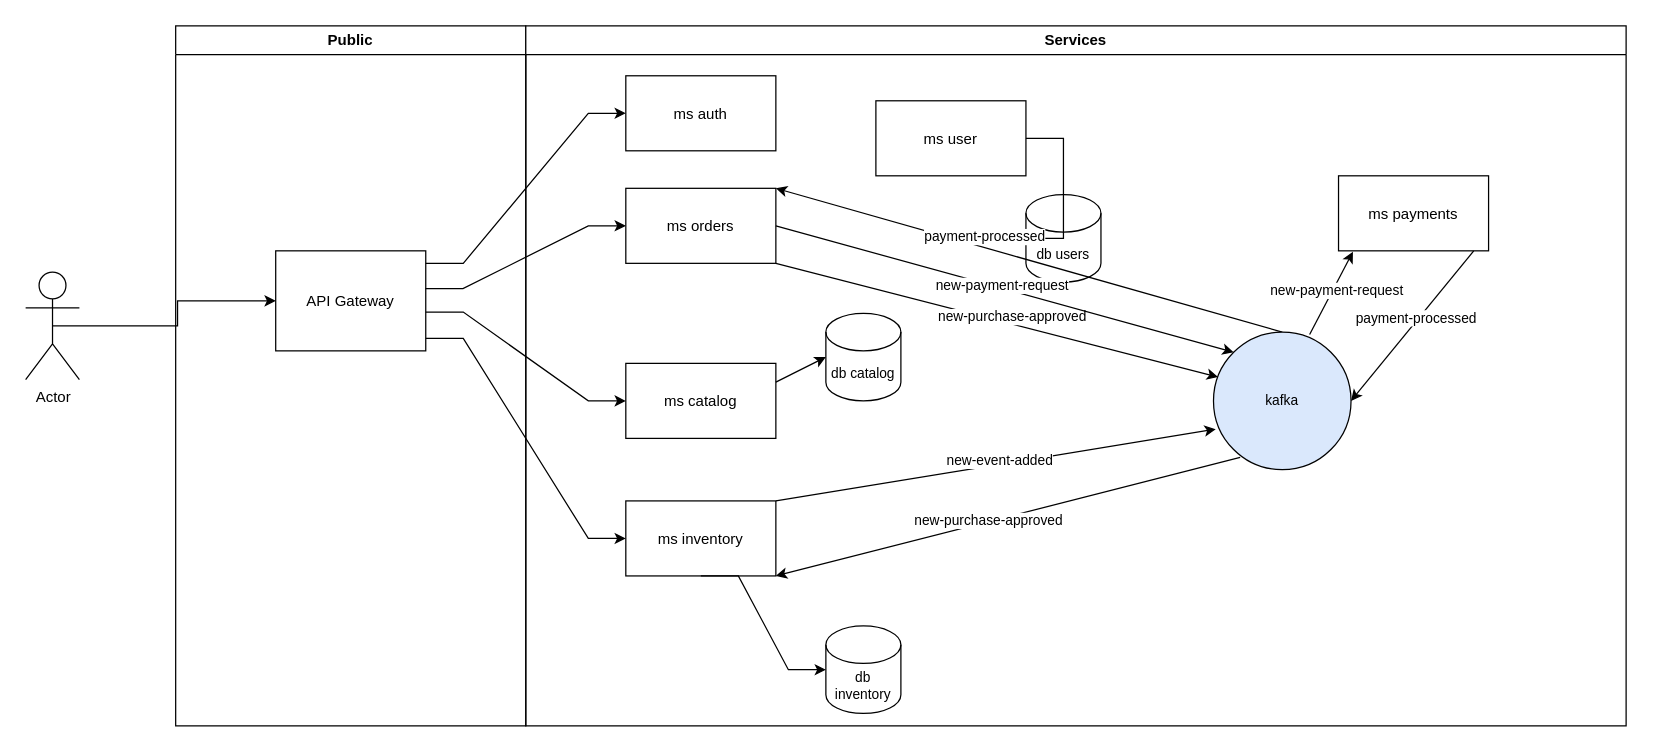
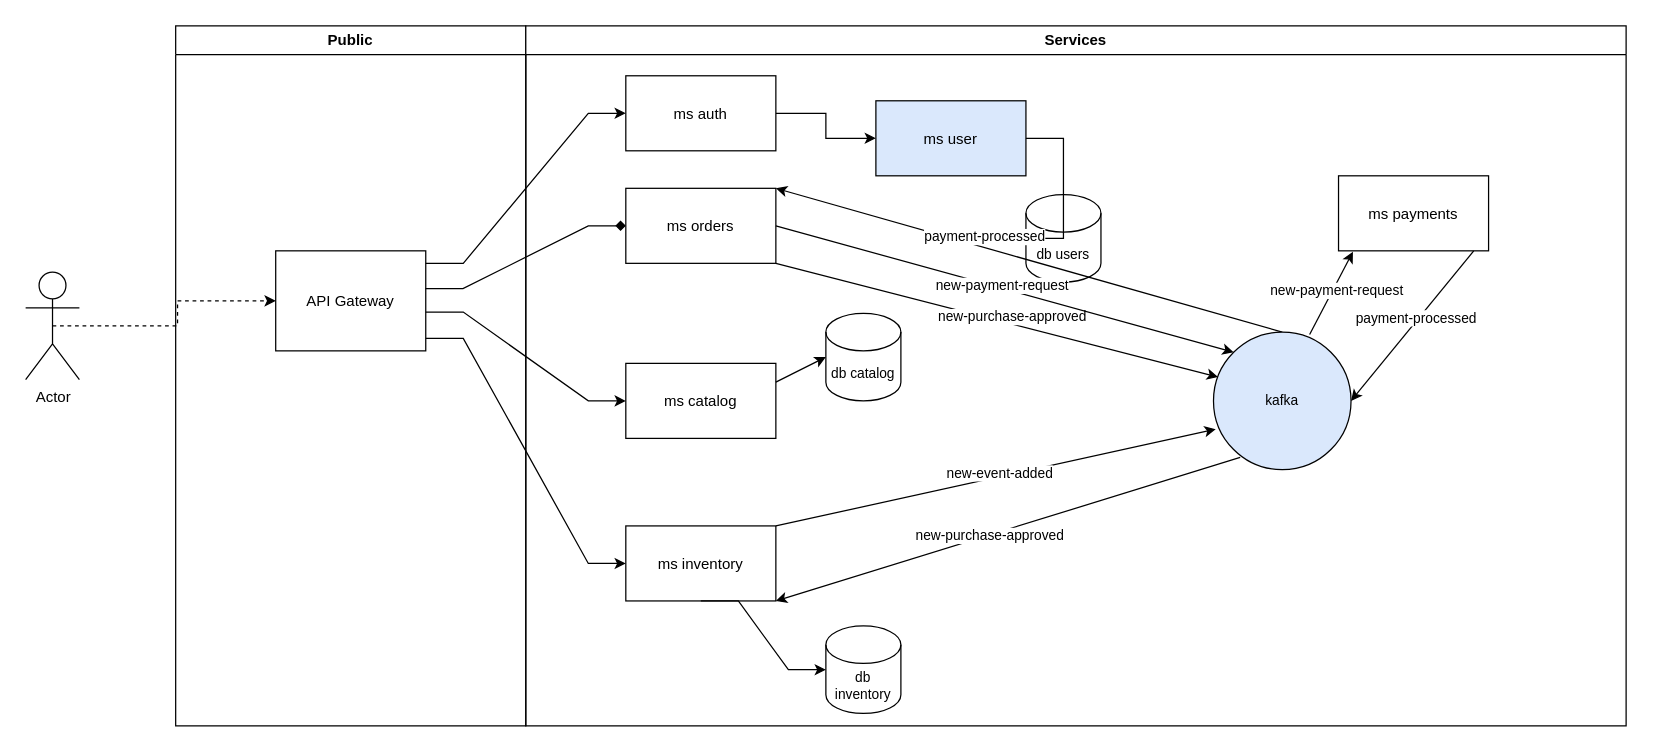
+ <mxCell id="7" style="edgeStyle=orthogonalEdgeStyle;rounded=0;orthogonalLoop=1;jettySize=auto;html=1;exitX=1;exitY=0.5;exitDx=0;exitDy=0;entryX=0;entryY=0.5;entryDx=0;entryDy=0;" edge="1" parent="6" source="8" target="9"><mxGeometry relative="1" as="geometry" /></mxCell>
- <mxCell id="9" value="ms user" style="" vertex="1" parent="6"><mxGeometry x="280" y="60" width="120" height="60" as="geometry" /></mxCell>
+ <mxCell id="9" value="ms user" style="fillColor=#dae8fc;" vertex="1" parent="6"><mxGeometry x="280" y="60" width="120" height="60" as="geometry" /></mxCell>
- <mxCell id="36" style="edgeStyle=entityRelationEdgeStyle;rounded=0;orthogonalLoop=1;jettySize=auto;html=1;exitX=0.998;exitY=0.378;exitDx=0;exitDy=0;entryX=0;entryY=0.5;entryDx=0;entryDy=0;exitPerimeter=0;" edge="1" parent="1" source="3" target="12"><mxGeometry relative="1" as="geometry" /></mxCell>
+ <mxCell id="36" style="edgeStyle=entityRelationEdgeStyle;rounded=0;orthogonalLoop=1;jettySize=auto;html=1;exitX=0.998;exitY=0.378;exitDx=0;exitDy=0;entryX=0;entryY=0.5;entryDx=0;entryDy=0;exitPerimeter=0;endArrow=diamond;" edge="1" parent="1" source="3" target="12"><mxGeometry relative="1" as="geometry" /></mxCell>
- <mxCell id="4" style="edgeStyle=orthogonalEdgeStyle;rounded=0;orthogonalLoop=1;jettySize=auto;html=1;exitX=0.5;exitY=0.5;exitDx=0;exitDy=0;exitPerimeter=0;entryX=0;entryY=0.5;entryDx=0;entryDy=0;" edge="1" parent="1" source="5" target="3"><mxGeometry relative="1" as="geometry" /></mxCell>
+ <mxCell id="4" style="edgeStyle=orthogonalEdgeStyle;rounded=0;orthogonalLoop=1;jettySize=auto;html=1;exitX=0.5;exitY=0.5;exitDx=0;exitDy=0;exitPerimeter=0;entryX=0;entryY=0.5;entryDx=0;entryDy=0;dashed=1;" edge="1" parent="1" source="5" target="3"><mxGeometry relative="1" as="geometry" /></mxCell>
- <mxCell id="16" value="ms inventory" style="" vertex="1" parent="6"><mxGeometry x="80" y="380" width="120" height="60" as="geometry" /></mxCell>
+ <mxCell id="16" value="ms inventory" style="" vertex="1" parent="6"><mxGeometry x="80" y="400" width="120" height="60" as="geometry" /></mxCell>
